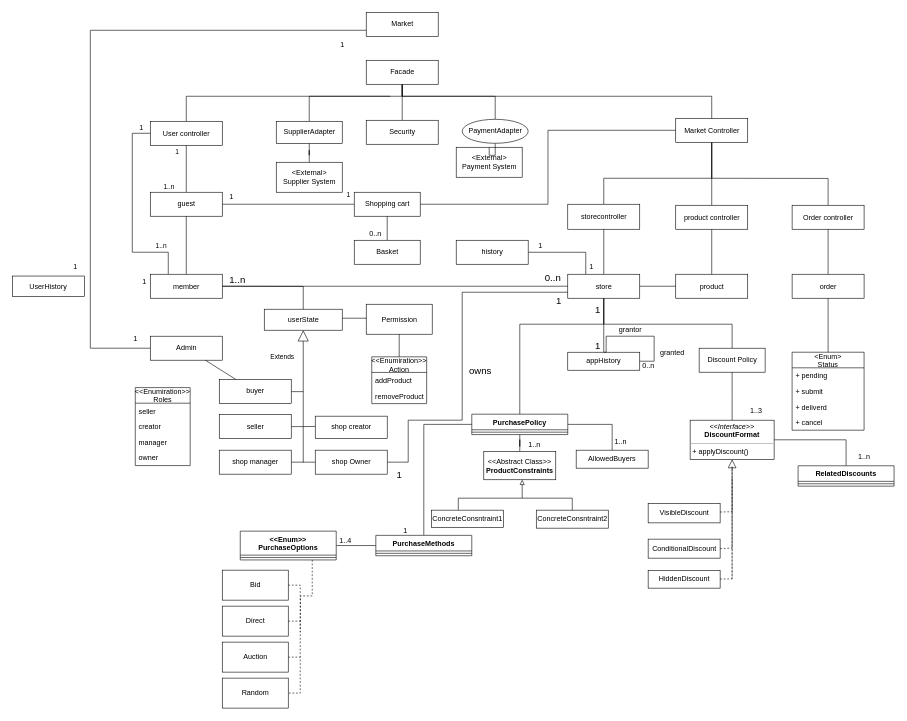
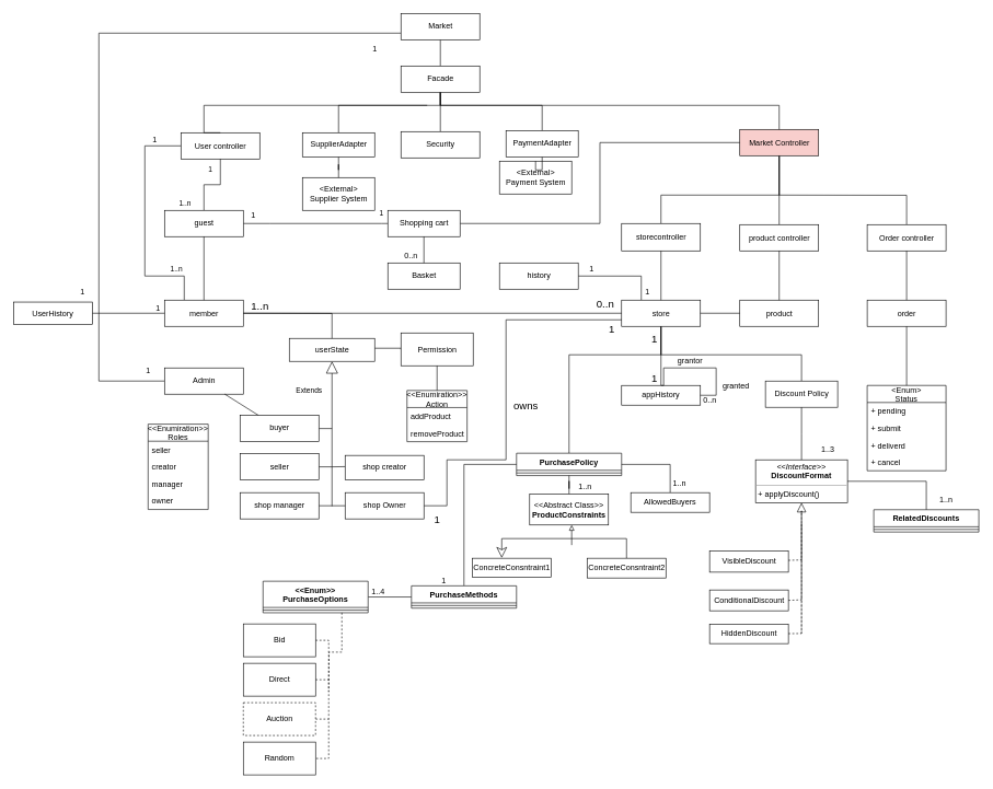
+ <mxCell id="14" style="edgeStyle=orthogonalEdgeStyle;rounded=0;orthogonalLoop=1;jettySize=auto;html=1;endArrow=none;endFill=0;" parent="1" source="16" target="21" edge="1"><mxGeometry relative="1" as="geometry"><mxPoint x="430" y="110" as="targetPoint" /></mxGeometry></mxCell>
- <mxCell id="5" value="Market Controller" style="html=1;" parent="1" vertex="1"><mxGeometry x="1126" y="196.7" width="120" height="40" as="geometry" /></mxCell>
+ <mxCell id="5" value="Market Controller" style="html=1;fillColor=#f8cecc;" parent="1" vertex="1"><mxGeometry x="1126" y="196.7" width="120" height="40" as="geometry" /></mxCell>
- <mxCell id="90" value="PaymentAdapter" style="ellipse;html=1;" parent="1" vertex="1"><mxGeometry x="770" y="198.4" width="110" height="40" as="geometry" /></mxCell>
+ <mxCell id="90" value="PaymentAdapter" style="html=1;" parent="1" vertex="1"><mxGeometry x="770" y="198.4" width="110" height="40" as="geometry" /></mxCell>
- <mxCell id="7" value="User controller" style="html=1;" parent="1" vertex="1"><mxGeometry x="250" y="201.7" width="120" height="40" as="geometry" /></mxCell>
+ <mxCell id="7" value="User controller" style="html=1;" parent="1" vertex="1"><mxGeometry x="275" y="201.7" width="120" height="40" as="geometry" /></mxCell>
+ <mxCell id="124" style="edgeStyle=orthogonalEdgeStyle;rounded=0;orthogonalLoop=1;jettySize=auto;html=1;entryX=0;entryY=0.5;entryDx=0;entryDy=0;startArrow=none;startFill=0;endArrow=none;endFill=0;exitX=1;exitY=0.5;exitDx=0;exitDy=0;" parent="1" source="125" target="53" edge="1"><mxGeometry relative="1" as="geometry" /></mxCell>
- <mxCell id="102" style="edgeStyle=orthogonalEdgeStyle;rounded=0;orthogonalLoop=1;jettySize=auto;html=1;entryX=0.375;entryY=-0.018;entryDx=0;entryDy=0;strokeWidth=1;startArrow=none;startFill=0;endArrow=none;endFill=0;startSize=7;endSize=14;exitX=0.5;exitY=0;exitDx=0;exitDy=0;entryPerimeter=0;" parent="1" source="120" target="121" edge="1"><mxGeometry relative="1" as="geometry"><mxPoint x="763.5" y="820.49" as="targetPoint" /></mxGeometry></mxCell>
+ <mxCell id="102" style="edgeStyle=orthogonalEdgeStyle;rounded=0;orthogonalLoop=1;jettySize=auto;html=1;entryX=0.375;entryY=-0.018;entryDx=0;entryDy=0;strokeWidth=1;startArrow=none;startFill=0;endArrow=classic;endFill=0;startSize=7;endSize=14;exitX=0.5;exitY=0;exitDx=0;exitDy=0;entryPerimeter=0;" parent="1" source="120" target="121" edge="1"><mxGeometry relative="1" as="geometry"><mxPoint x="763.5" y="820.49" as="targetPoint" /></mxGeometry></mxCell>
- <mxCell id="109" value="Auction" style="html=1;" parent="1" vertex="1"><mxGeometry x="370" y="1069.99" width="110" height="50" as="geometry" /></mxCell>
+ <mxCell id="109" value="Auction" style="html=1;dashed=1;" parent="1" vertex="1"><mxGeometry x="370" y="1069.99" width="110" height="50" as="geometry" /></mxCell>
